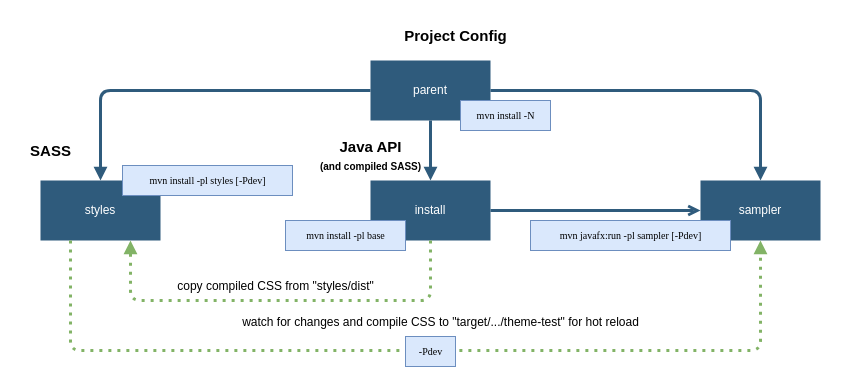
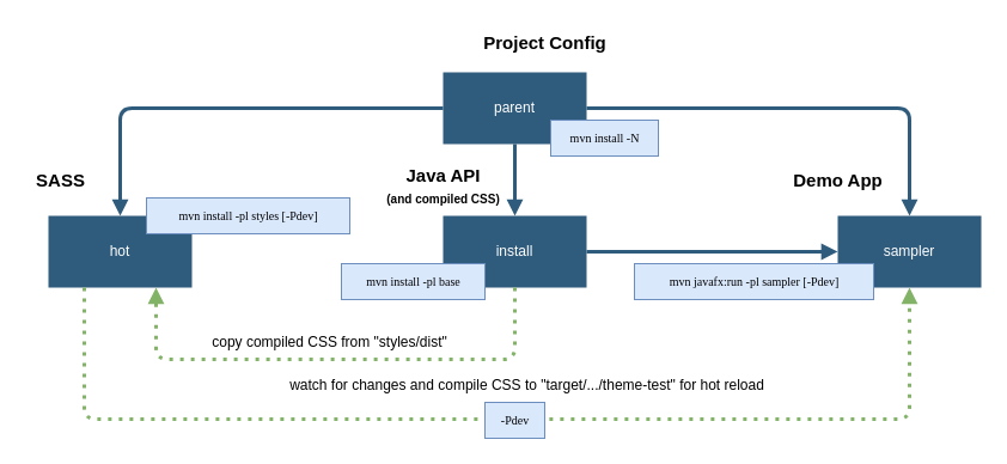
+ <mxCell id="16" value="Demo App" style="text;html=1;align=center;verticalAlign=middle;resizable=0;points=[];autosize=1;strokeColor=none;fillColor=none;fontStyle=1;fontSize=15;" vertex="1" parent="1"><mxGeometry x="650" y="135" width="100" height="30" as="geometry" /></mxCell>
- <mxCell id="15" value="Java API&lt;br&gt;&lt;font style=&quot;font-size: 10px;&quot;&gt;(and compiled SASS)&lt;/font&gt;" style="text;html=1;align=center;verticalAlign=middle;resizable=0;points=[];autosize=1;strokeColor=none;fillColor=none;fontStyle=1;fontSize=15;" vertex="1" parent="1"><mxGeometry x="310" y="130" width="120" height="50" as="geometry" /></mxCell>
+ <mxCell id="15" value="Java API&lt;br&gt;&lt;font style=&quot;font-size: 10px;&quot;&gt;(and compiled CSS)&lt;/font&gt;" style="text;html=1;align=center;verticalAlign=middle;resizable=0;points=[];autosize=1;strokeColor=none;fillColor=none;fontStyle=1;fontSize=15;" vertex="1" parent="1"><mxGeometry x="310" y="130" width="120" height="50" as="geometry" /></mxCell>
- <mxCell id="8" value="styles" style="whiteSpace=wrap;shadow=0;fontColor=#FFFFFF;fontFamily=Helvetica;fontStyle=0;html=1;fontSize=12;plain-purple;strokeColor=none;fillColor=#2f5b7c;gradientColor=none;spacing=6;verticalAlign=middle;" vertex="1" parent="1"><mxGeometry x="40" y="180" width="120" height="60" as="geometry" /></mxCell>
+ <mxCell id="8" value="hot" style="whiteSpace=wrap;shadow=0;fontColor=#FFFFFF;fontFamily=Helvetica;fontStyle=0;html=1;fontSize=12;plain-purple;strokeColor=none;fillColor=#2f5b7c;gradientColor=none;spacing=6;verticalAlign=middle;" vertex="1" parent="1"><mxGeometry x="40" y="180" width="120" height="60" as="geometry" /></mxCell>
- <mxCell id="7" value="" style="edgeStyle=segmentEdgeStyle;strokeColor=#2F5B7C;strokeWidth=3;html=1;endArrow=open;endFill=1;exitX=1;exitY=0.5;exitDx=0;exitDy=0;entryX=0;entryY=0.5;entryDx=0;entryDy=0;" edge="1" parent="1" source="5" target="6"><mxGeometry x="274.5" y="328.5" width="100" height="100" as="geometry"><mxPoint x="540" y="270" as="sourcePoint" /><mxPoint x="540" y="330" as="targetPoint" /><Array as="points" /></mxGeometry></mxCell>
+ <mxCell id="7" value="" style="edgeStyle=segmentEdgeStyle;strokeColor=#2F5B7C;strokeWidth=3;html=1;endArrow=block;endFill=1;exitX=1;exitY=0.5;exitDx=0;exitDy=0;entryX=0;entryY=0.5;entryDx=0;entryDy=0;" edge="1" parent="1" source="5" target="6"><mxGeometry x="274.5" y="328.5" width="100" height="100" as="geometry"><mxPoint x="540" y="270" as="sourcePoint" /><mxPoint x="540" y="330" as="targetPoint" /><Array as="points" /></mxGeometry></mxCell>
